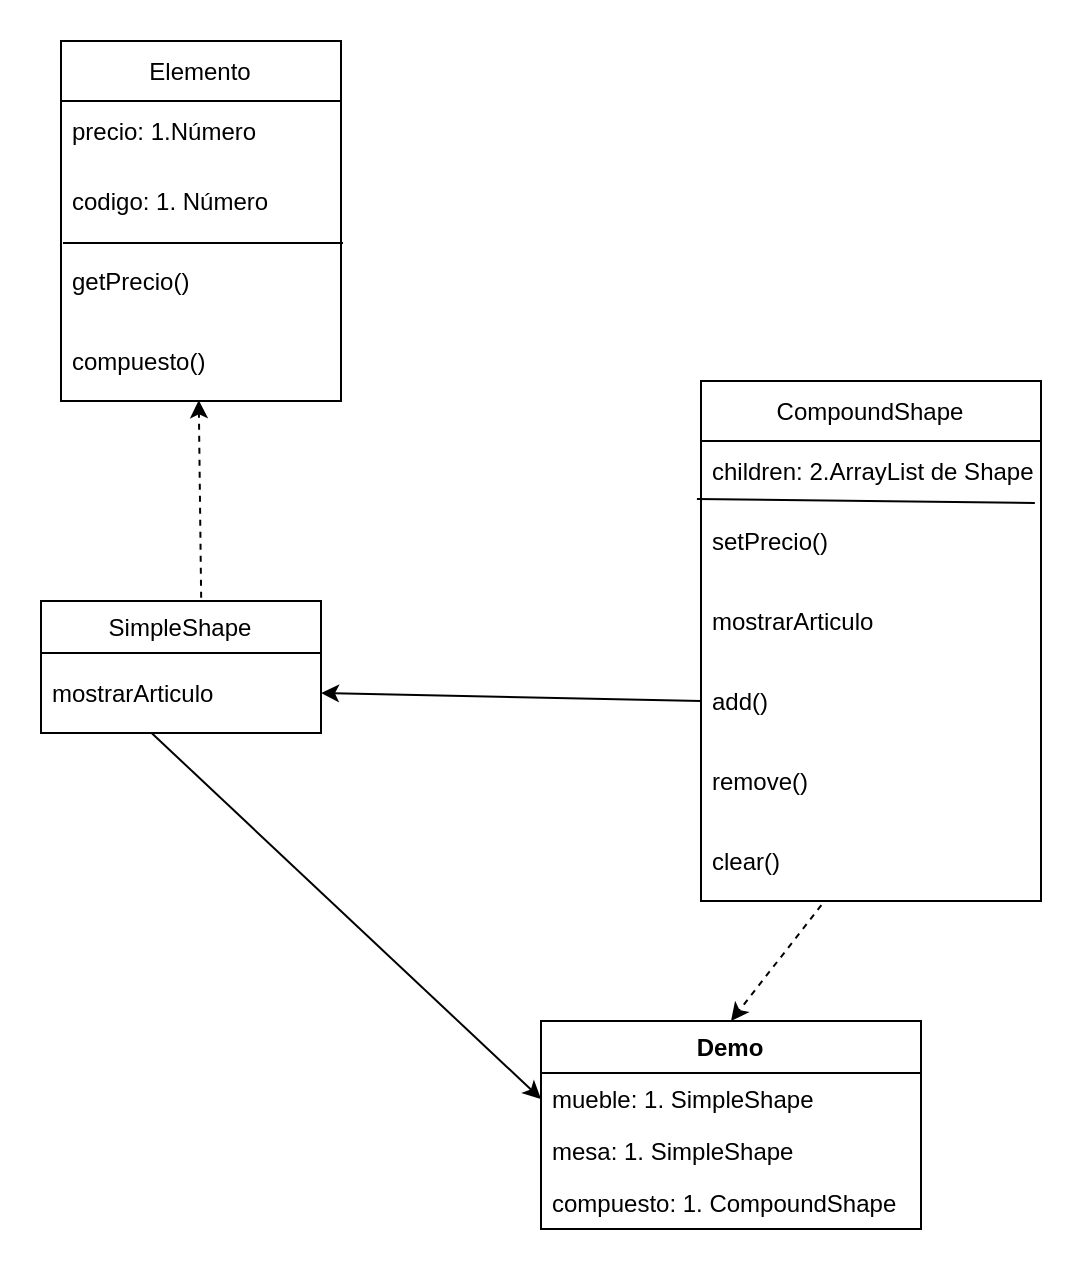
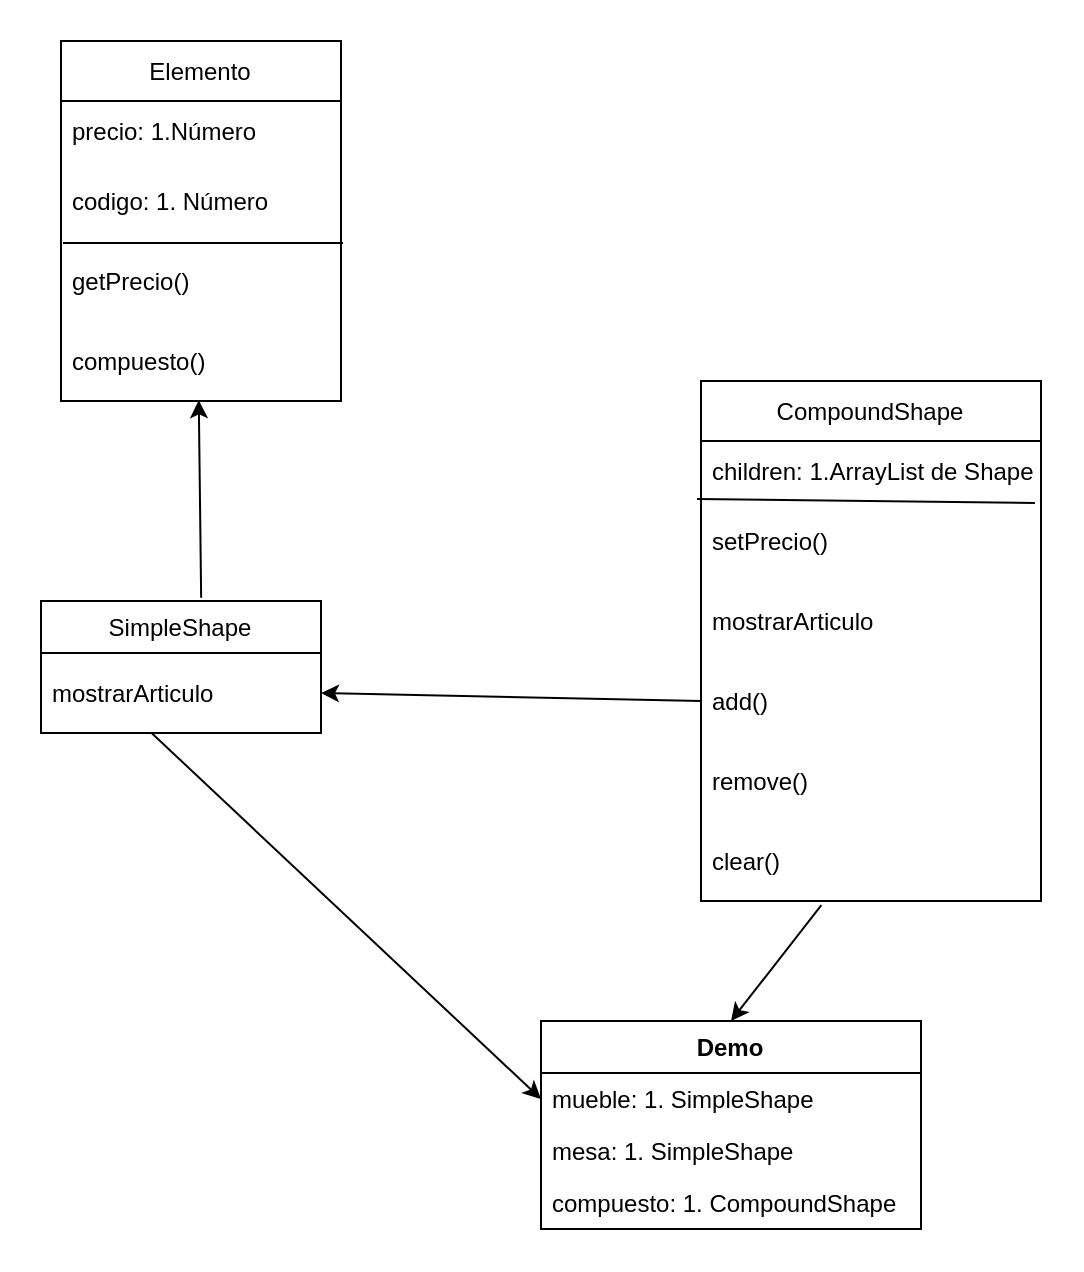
- <mxCell id="11" value="children: 2.ArrayList de Shape" style="text;strokeColor=none;fillColor=none;align=left;verticalAlign=middle;spacingLeft=4;spacingRight=4;overflow=hidden;points=[[0,0.5],[1,0.5]];portConstraint=eastwest;rotatable=0;" vertex="1" parent="10"><mxGeometry y="30" width="170" height="30" as="geometry" /></mxCell>
+ <mxCell id="11" value="children: 1.ArrayList de Shape" style="text;strokeColor=none;fillColor=none;align=left;verticalAlign=middle;spacingLeft=4;spacingRight=4;overflow=hidden;points=[[0,0.5],[1,0.5]];portConstraint=eastwest;rotatable=0;" vertex="1" parent="10"><mxGeometry y="30" width="170" height="30" as="geometry" /></mxCell>
- <mxCell id="22" value="" style="endArrow=classic;html=1;rounded=0;entryX=0.492;entryY=0.991;entryDx=0;entryDy=0;entryPerimeter=0;exitX=0.572;exitY=-0.025;exitDx=0;exitDy=0;exitPerimeter=0;dashed=1;" edge="1" parent="1" source="8" target="6"><mxGeometry width="50" height="50" relative="1" as="geometry"><mxPoint x="370" y="240" as="sourcePoint" /><mxPoint x="420" y="190" as="targetPoint" /></mxGeometry></mxCell>
+ <mxCell id="22" value="" style="endArrow=classic;html=1;rounded=0;entryX=0.492;entryY=0.991;entryDx=0;entryDy=0;entryPerimeter=0;exitX=0.572;exitY=-0.025;exitDx=0;exitDy=0;exitPerimeter=0;" edge="1" parent="1" source="8" target="6"><mxGeometry width="50" height="50" relative="1" as="geometry"><mxPoint x="370" y="240" as="sourcePoint" /><mxPoint x="420" y="190" as="targetPoint" /></mxGeometry></mxCell>
- <mxCell id="24" value="" style="endArrow=classic;html=1;rounded=0;entryX=0.5;entryY=0;entryDx=0;entryDy=0;exitX=0.354;exitY=1.053;exitDx=0;exitDy=0;exitPerimeter=0;dashed=1;" edge="1" parent="1" source="17" target="18"><mxGeometry width="50" height="50" relative="1" as="geometry"><mxPoint x="370" y="540" as="sourcePoint" /><mxPoint x="420" y="490" as="targetPoint" /></mxGeometry></mxCell>
+ <mxCell id="24" value="" style="endArrow=classic;html=1;rounded=0;entryX=0.5;entryY=0;entryDx=0;entryDy=0;exitX=0.354;exitY=1.053;exitDx=0;exitDy=0;exitPerimeter=0;" edge="1" parent="1" source="17" target="18"><mxGeometry width="50" height="50" relative="1" as="geometry"><mxPoint x="370" y="540" as="sourcePoint" /><mxPoint x="420" y="490" as="targetPoint" /></mxGeometry></mxCell>
